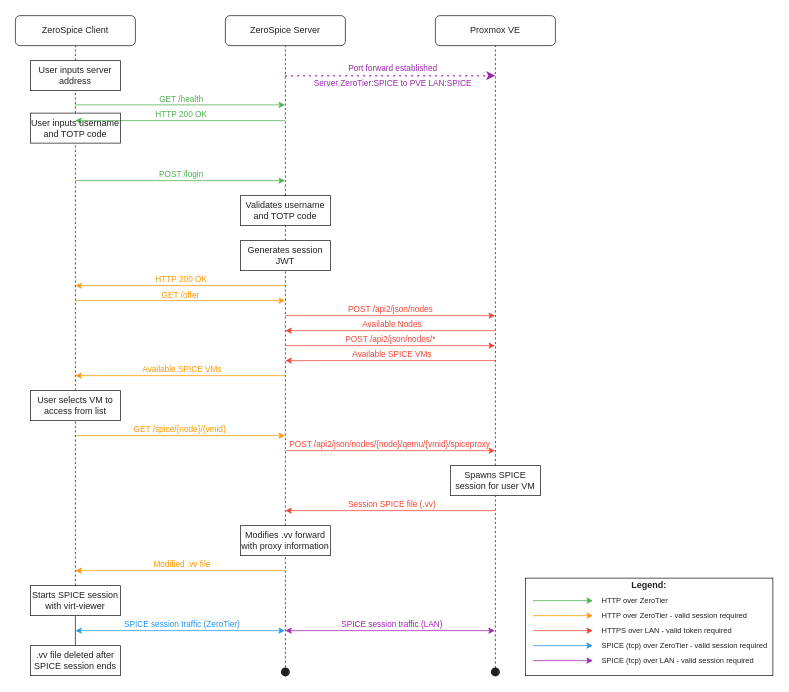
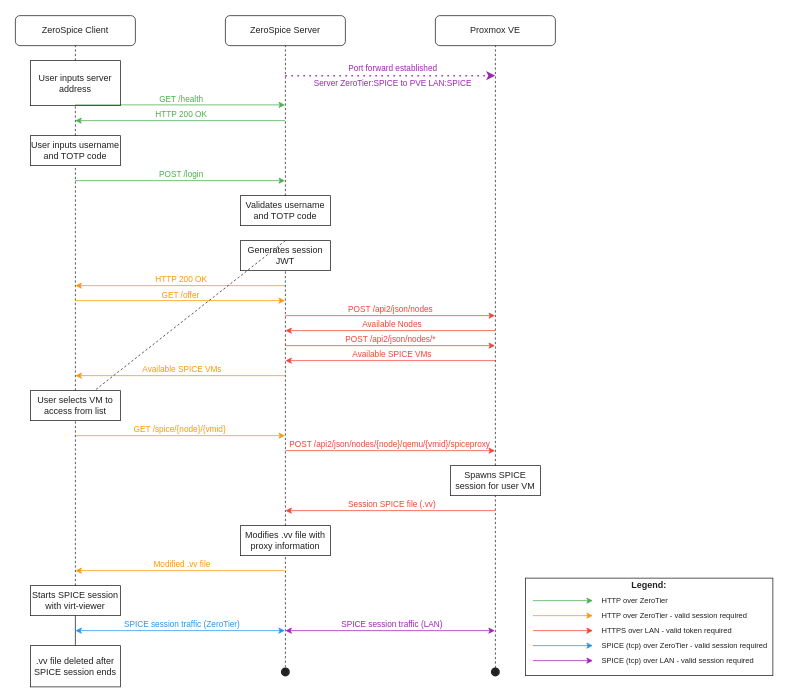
- <mxCell id="29" value="&lt;font style=&quot;color: rgb(33, 33, 33);&quot;&gt;User inputs server address&lt;/font&gt;" style="rounded=0;whiteSpace=wrap;html=1;align=center;verticalAlign=middle;backgroundOutline=0;fontColor=#212121;fillColor=none;strokeColor=#212121;" vertex="1" parent="1"><mxGeometry x="40" y="80" width="120" height="40" as="geometry" /></mxCell>
+ <mxCell id="29" value="&lt;font style=&quot;color: rgb(33, 33, 33);&quot;&gt;User inputs server address&lt;/font&gt;" style="rounded=0;whiteSpace=wrap;html=1;align=center;verticalAlign=middle;backgroundOutline=0;fontColor=#212121;fillColor=none;strokeColor=#212121;" vertex="1" parent="1"><mxGeometry x="40" y="80" width="120" height="60" as="geometry" /></mxCell>
- <mxCell id="30" value="&lt;font style=&quot;color: rgb(33, 33, 33);&quot;&gt;User inputs username and TOTP code&lt;/font&gt;" style="rounded=0;whiteSpace=wrap;html=1;align=center;verticalAlign=middle;backgroundOutline=0;fontColor=#212121;fillColor=none;strokeColor=#212121;" vertex="1" parent="1"><mxGeometry x="40" y="150" width="120" height="40" as="geometry" /></mxCell>
+ <mxCell id="30" value="&lt;font style=&quot;color: rgb(33, 33, 33);&quot;&gt;User inputs username and TOTP code&lt;/font&gt;" style="rounded=0;whiteSpace=wrap;html=1;align=center;verticalAlign=middle;backgroundOutline=0;fontColor=#212121;fillColor=none;strokeColor=#212121;" vertex="1" parent="1"><mxGeometry x="40" y="180" width="120" height="40" as="geometry" /></mxCell>
- <mxCell id="63" value="" style="endArrow=none;dashed=1;html=1;rounded=0;entryX=0.5;entryY=1;entryDx=0;entryDy=0;exitX=0.5;exitY=0;exitDx=0;exitDy=0;strokeColor=#212121;" edge="1" parent="1" source="46" target="45"><mxGeometry width="50" height="50" relative="1" as="geometry"><mxPoint x="490" y="350" as="sourcePoint" /><mxPoint x="490" y="290" as="targetPoint" /></mxGeometry></mxCell>
+ <mxCell id="63" value="" style="endArrow=none;dashed=1;html=1;rounded=0;exitX=0.5;exitY=0;exitDx=0;exitDy=0;strokeColor=#212121;" edge="1" parent="1" source="46" target="31"><mxGeometry width="50" height="50" relative="1" as="geometry"><mxPoint x="490" y="350" as="sourcePoint" /><mxPoint x="490" y="290" as="targetPoint" /></mxGeometry></mxCell>
- <mxCell id="49" value="&lt;font style=&quot;color: rgb(33, 33, 33);&quot;&gt;Modifies .vv forward with proxy information&lt;/font&gt;" style="rounded=0;whiteSpace=wrap;html=1;align=center;verticalAlign=middle;backgroundOutline=0;fontColor=#212121;fillColor=none;strokeColor=#212121;" vertex="1" parent="1"><mxGeometry x="320" y="700" width="120" height="40" as="geometry" /></mxCell>
+ <mxCell id="49" value="&lt;font style=&quot;color: rgb(33, 33, 33);&quot;&gt;Modifies .vv file with proxy information&lt;/font&gt;" style="rounded=0;whiteSpace=wrap;html=1;align=center;verticalAlign=middle;backgroundOutline=0;fontColor=#212121;fillColor=none;strokeColor=#212121;" vertex="1" parent="1"><mxGeometry x="320" y="700" width="120" height="40" as="geometry" /></mxCell>
- <mxCell id="37" value="&lt;font style=&quot;color: rgb(33, 33, 33);&quot;&gt;.vv file deleted after SPICE session ends&lt;/font&gt;" style="rounded=0;whiteSpace=wrap;html=1;align=center;verticalAlign=middle;backgroundOutline=0;fontColor=#212121;fillColor=none;strokeColor=#212121;" vertex="1" parent="1"><mxGeometry x="40" y="860" width="120" height="40" as="geometry" /></mxCell>
+ <mxCell id="37" value="&lt;font style=&quot;color: rgb(33, 33, 33);&quot;&gt;.vv file deleted after SPICE session ends&lt;/font&gt;" style="rounded=0;whiteSpace=wrap;html=1;align=center;verticalAlign=middle;backgroundOutline=0;fontColor=#212121;fillColor=none;strokeColor=#212121;" vertex="1" parent="1"><mxGeometry x="40" y="860" width="120" height="55" as="geometry" /></mxCell>
